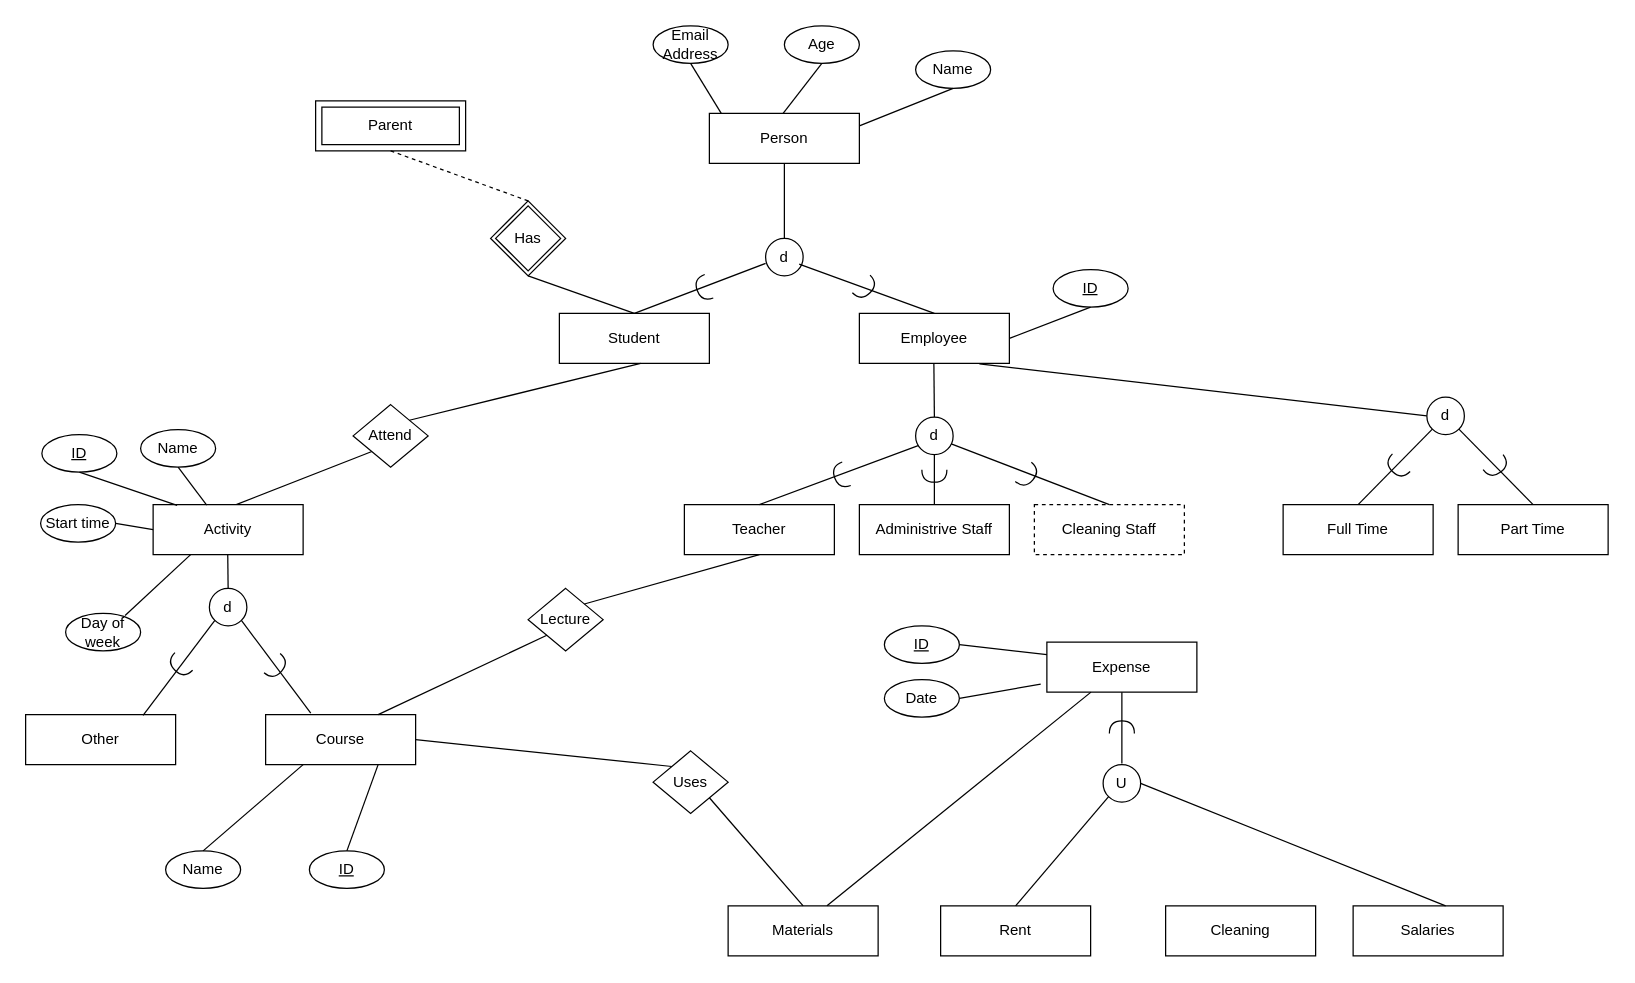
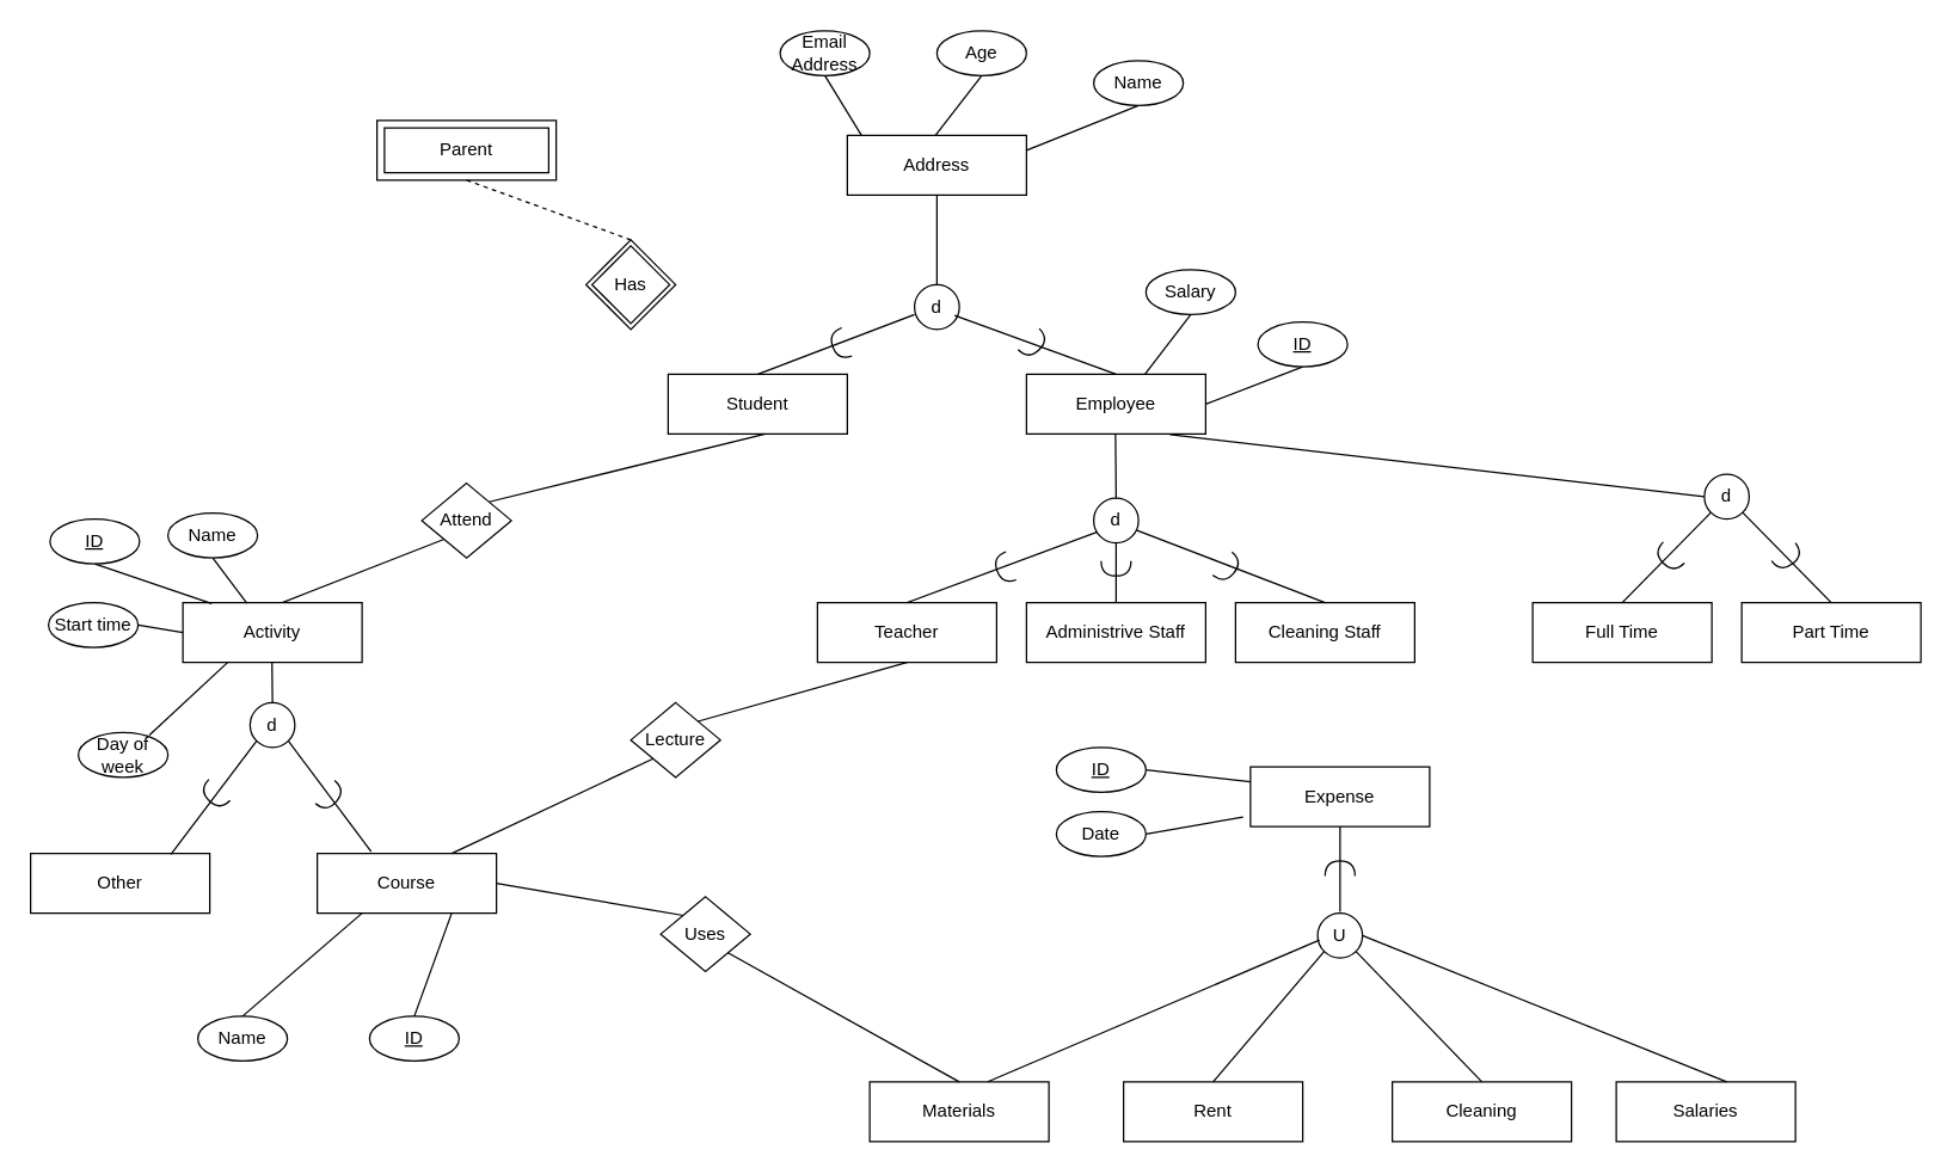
- <mxCell id="2" value="Person" style="rounded=0;whiteSpace=wrap;html=1;" vertex="1" parent="1"><mxGeometry x="567" y="90" width="120" height="40" as="geometry" /></mxCell>
+ <mxCell id="2" value="Address" style="rounded=0;whiteSpace=wrap;html=1;" vertex="1" parent="1"><mxGeometry x="567" y="90" width="120" height="40" as="geometry" /></mxCell>
+ <mxCell id="11" value="Salary" style="ellipse;whiteSpace=wrap;html=1;" vertex="1" parent="1"><mxGeometry x="767" y="180" width="60" height="30" as="geometry" /></mxCell>
+ <mxCell id="12" value="" style="endArrow=none;html=1;rounded=0;entryX=0.5;entryY=1;entryDx=0;entryDy=0;exitX=0.661;exitY=-0.001;exitDx=0;exitDy=0;exitPerimeter=0;" edge="1" parent="1" source="10" target="11"><mxGeometry width="50" height="50" relative="1" as="geometry"><mxPoint x="897" y="280" as="sourcePoint" /><mxPoint x="947" y="230" as="targetPoint" /></mxGeometry></mxCell>
- <mxCell id="16" value="" style="endArrow=none;html=1;rounded=0;entryX=0.5;entryY=1;entryDx=0;entryDy=0;exitX=0.5;exitY=0;exitDx=0;exitDy=0;" edge="1" parent="1" source="5" target="14"><mxGeometry width="50" height="50" relative="1" as="geometry"><mxPoint x="332" y="290" as="sourcePoint" /><mxPoint x="382" y="240" as="targetPoint" /></mxGeometry></mxCell>
- <mxCell id="20" value="Cleaning Staff" style="rounded=0;whiteSpace=wrap;html=1;dashed=1;" vertex="1" parent="1"><mxGeometry x="827" y="403" width="120" height="40" as="geometry" /></mxCell>
+ <mxCell id="20" value="Cleaning Staff" style="rounded=0;whiteSpace=wrap;html=1;" vertex="1" parent="1"><mxGeometry x="827" y="403" width="120" height="40" as="geometry" /></mxCell>
- <mxCell id="70" value="Uses" style="shape=rhombus;html=1;dashed=0;whiteSpace=wrap;perimeter=rhombusPerimeter;" vertex="1" parent="1"><mxGeometry x="522" y="600" width="60" height="50" as="geometry" /></mxCell>
+ <mxCell id="70" value="Uses" style="shape=rhombus;html=1;dashed=0;whiteSpace=wrap;perimeter=rhombusPerimeter;" vertex="1" parent="1"><mxGeometry x="442" y="600" width="60" height="50" as="geometry" /></mxCell>
- <mxCell id="83" value="" style="endArrow=none;html=1;rounded=0;exitX=0.659;exitY=-0.002;exitDx=0;exitDy=0;exitPerimeter=0;" edge="1" parent="1" source="69" target="73"><mxGeometry width="50" height="50" relative="1" as="geometry"><mxPoint x="662" y="720" as="sourcePoint" /><mxPoint x="882" y="620" as="targetPoint" /></mxGeometry></mxCell>
+ <mxCell id="83" value="" style="endArrow=none;html=1;rounded=0;exitX=0.659;exitY=-0.002;exitDx=0;exitDy=0;exitPerimeter=0;entryX=0.039;entryY=0.6;entryDx=0;entryDy=0;entryPerimeter=0;" edge="1" parent="1" source="69" target="78"><mxGeometry width="50" height="50" relative="1" as="geometry"><mxPoint x="662" y="720" as="sourcePoint" /><mxPoint x="882" y="620" as="targetPoint" /></mxGeometry></mxCell>
+ <mxCell id="80" value="" style="endArrow=none;html=1;rounded=0;entryX=0.5;entryY=0;entryDx=0;entryDy=0;exitX=1;exitY=1;exitDx=0;exitDy=0;" edge="1" parent="1" source="78" target="77"><mxGeometry width="50" height="50" relative="1" as="geometry"><mxPoint x="962" y="649" as="sourcePoint" /><mxPoint x="1042" y="600" as="targetPoint" /></mxGeometry></mxCell>
